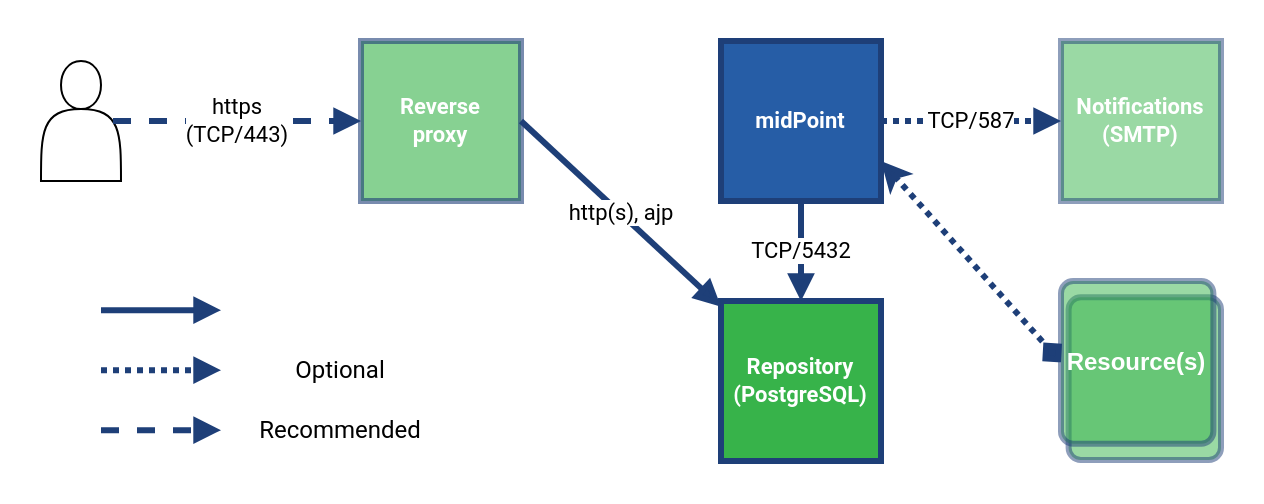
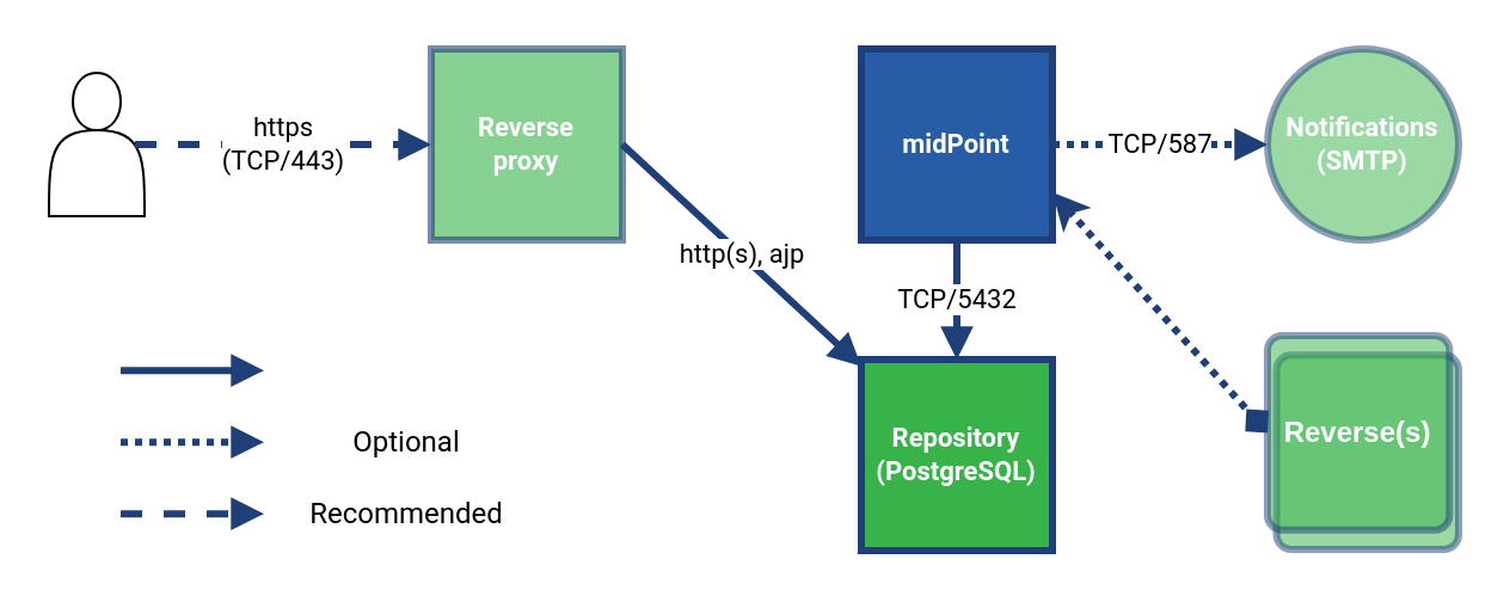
- <mxCell id="8" value="&lt;div&gt;Notifications&lt;/div&gt;&lt;div&gt;(SMTP)&lt;/div&gt;" style="rounded=0;whiteSpace=wrap;html=1;strokeWidth=3;perimeterSpacing=0;glass=0;strokeColor=#1E3F78;fillColor=#37B34A;fontFamily=Roboto;fontSource=https%3A%2F%2Ffonts.googleapis.com%2Fcss%3Ffamily%3DRoboto;fontColor=#FFFFFF;fontSize=11;fontStyle=1;spacing=2;opacity=50;" parent="1" vertex="1"><mxGeometry x="530" y="20" width="80" height="80" as="geometry" /></mxCell>
+ <mxCell id="8" value="&lt;div&gt;Notifications&lt;/div&gt;&lt;div&gt;(SMTP)&lt;/div&gt;" style="ellipse;whiteSpace=wrap;html=1;strokeWidth=3;perimeterSpacing=0;glass=0;strokeColor=#1E3F78;fillColor=#37B34A;fontFamily=Roboto;fontSource=https%3A%2F%2Ffonts.googleapis.com%2Fcss%3Ffamily%3DRoboto;fontColor=#FFFFFF;fontSize=11;fontStyle=1;spacing=2;opacity=50;" parent="1" vertex="1"><mxGeometry x="530" y="20" width="80" height="80" as="geometry" /></mxCell>
- <mxCell id="11" value="&lt;font color=&quot;#FFFFFF&quot;&gt;Resource(s)&lt;/font&gt;" style="rounded=1;whiteSpace=wrap;html=1;strokeWidth=3;arcSize=8;strokeColor=#1E3F78;fillColor=#37B34A;fontStyle=1;spacing=2;fontSize=12;opacity=50;" parent="9" vertex="1"><mxGeometry width="76.19" height="81.364" as="geometry" /></mxCell>
+ <mxCell id="11" value="&lt;font color=&quot;#FFFFFF&quot;&gt;Reverse(s)&lt;/font&gt;" style="rounded=1;whiteSpace=wrap;html=1;strokeWidth=3;arcSize=8;strokeColor=#1E3F78;fillColor=#37B34A;fontStyle=1;spacing=2;fontSize=12;opacity=50;" parent="9" vertex="1"><mxGeometry width="76.19" height="81.364" as="geometry" /></mxCell>
